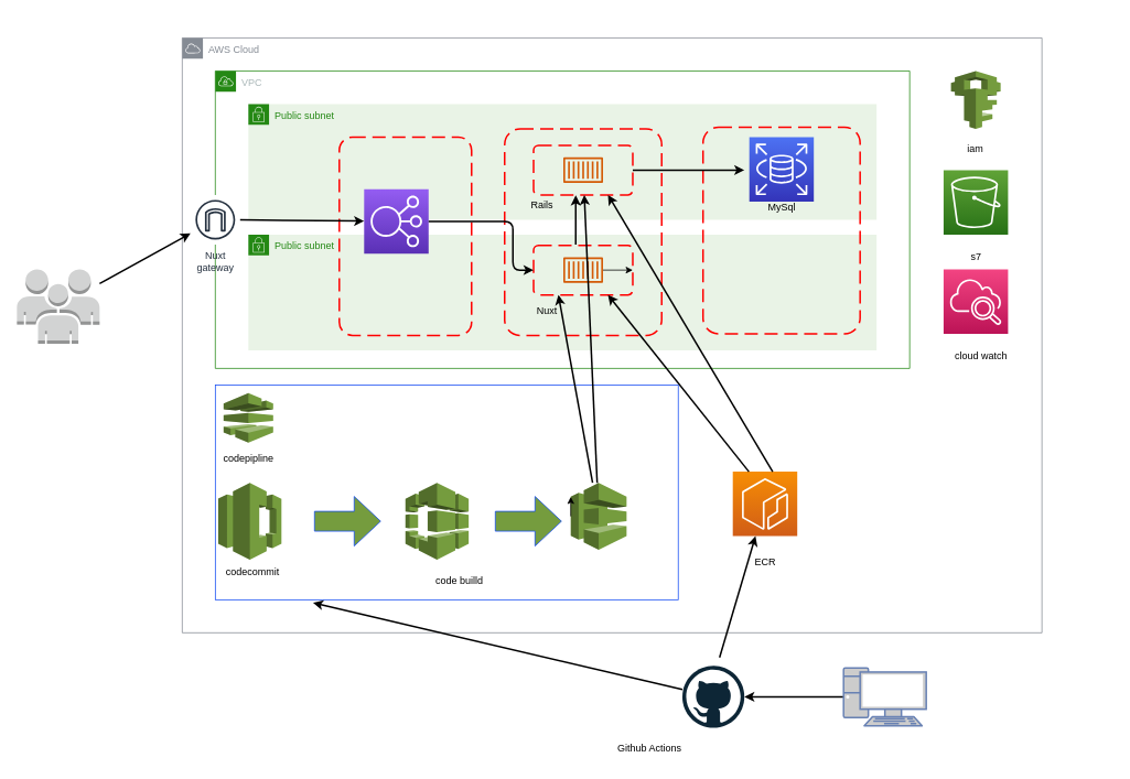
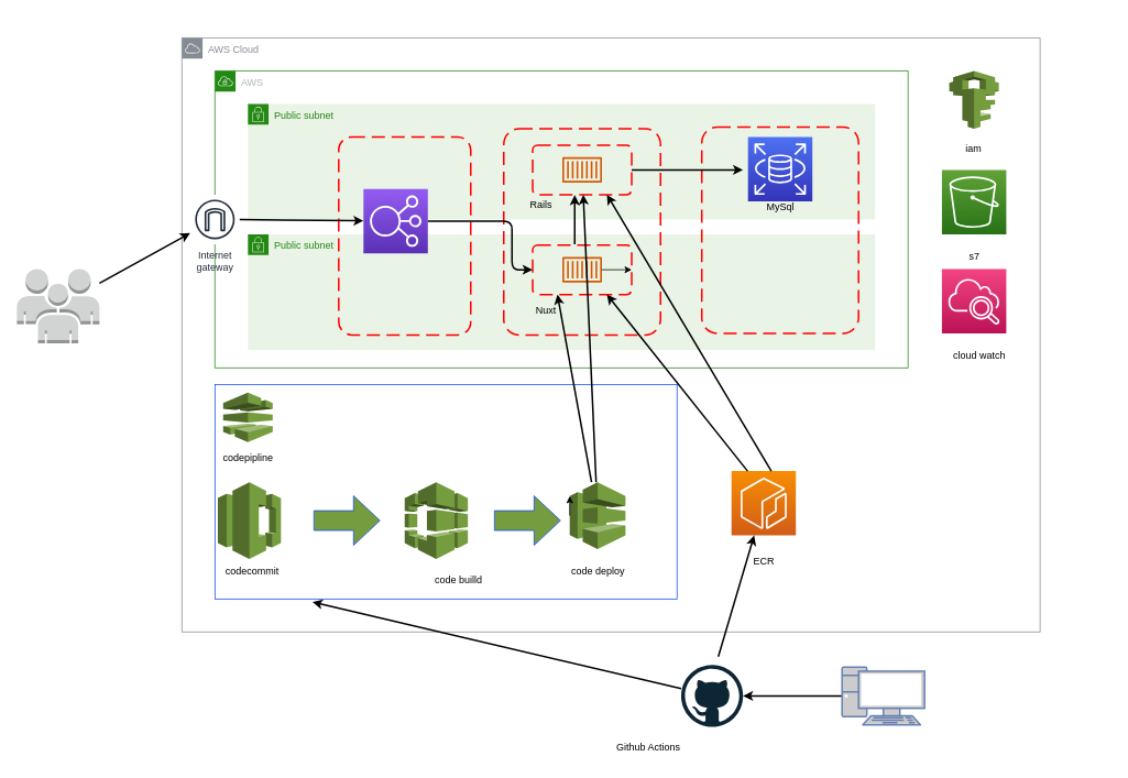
- <mxCell id="6" value="VPC" style="points=[[0,0],[0.25,0],[0.5,0],[0.75,0],[1,0],[1,0.25],[1,0.5],[1,0.75],[1,1],[0.75,1],[0.5,1],[0.25,1],[0,1],[0,0.75],[0,0.5],[0,0.25]];outlineConnect=0;gradientColor=none;html=1;whiteSpace=wrap;fontSize=12;fontStyle=0;container=1;pointerEvents=0;collapsible=0;recursiveResize=0;shape=mxgraph.aws4.group;grIcon=mxgraph.aws4.group_vpc;strokeColor=#248814;fillColor=none;verticalAlign=top;align=left;spacingLeft=30;fontColor=#AAB7B8;dashed=0;" parent="1" vertex="1"><mxGeometry x="260" y="85" width="840" height="360" as="geometry" /></mxCell>
+ <mxCell id="6" value="AWS" style="points=[[0,0],[0.25,0],[0.5,0],[0.75,0],[1,0],[1,0.25],[1,0.5],[1,0.75],[1,1],[0.75,1],[0.5,1],[0.25,1],[0,1],[0,0.75],[0,0.5],[0,0.25]];outlineConnect=0;gradientColor=none;html=1;whiteSpace=wrap;fontSize=12;fontStyle=0;container=1;pointerEvents=0;collapsible=0;recursiveResize=0;shape=mxgraph.aws4.group;grIcon=mxgraph.aws4.group_vpc;strokeColor=#248814;fillColor=none;verticalAlign=top;align=left;spacingLeft=30;fontColor=#AAB7B8;dashed=0;" parent="1" vertex="1"><mxGeometry x="260" y="85" width="840" height="360" as="geometry" /></mxCell>
- <mxCell id="48" value="Nuxt&#10;gateway" style="sketch=0;outlineConnect=0;fontColor=#232F3E;gradientColor=none;strokeColor=#232F3E;fillColor=#ffffff;dashed=0;verticalLabelPosition=bottom;verticalAlign=top;align=center;html=1;fontSize=12;fontStyle=0;aspect=fixed;shape=mxgraph.aws4.resourceIcon;resIcon=mxgraph.aws4.internet_gateway;" parent="1" vertex="1"><mxGeometry x="230" y="235" width="60" height="60" as="geometry" /></mxCell>
+ <mxCell id="48" value="Internet&#10;gateway" style="sketch=0;outlineConnect=0;fontColor=#232F3E;gradientColor=none;strokeColor=#232F3E;fillColor=#ffffff;dashed=0;verticalLabelPosition=bottom;verticalAlign=top;align=center;html=1;fontSize=12;fontStyle=0;aspect=fixed;shape=mxgraph.aws4.resourceIcon;resIcon=mxgraph.aws4.internet_gateway;" parent="1" vertex="1"><mxGeometry x="230" y="235" width="60" height="60" as="geometry" /></mxCell>
+ <mxCell id="41" value="code deploy" style="text;html=1;align=center;verticalAlign=middle;resizable=0;points=[];autosize=1;strokeColor=none;fillColor=none;fontColor=#000000;" parent="1" vertex="1"><mxGeometry x="678.75" y="676.5" width="90" height="30" as="geometry" /></mxCell>
